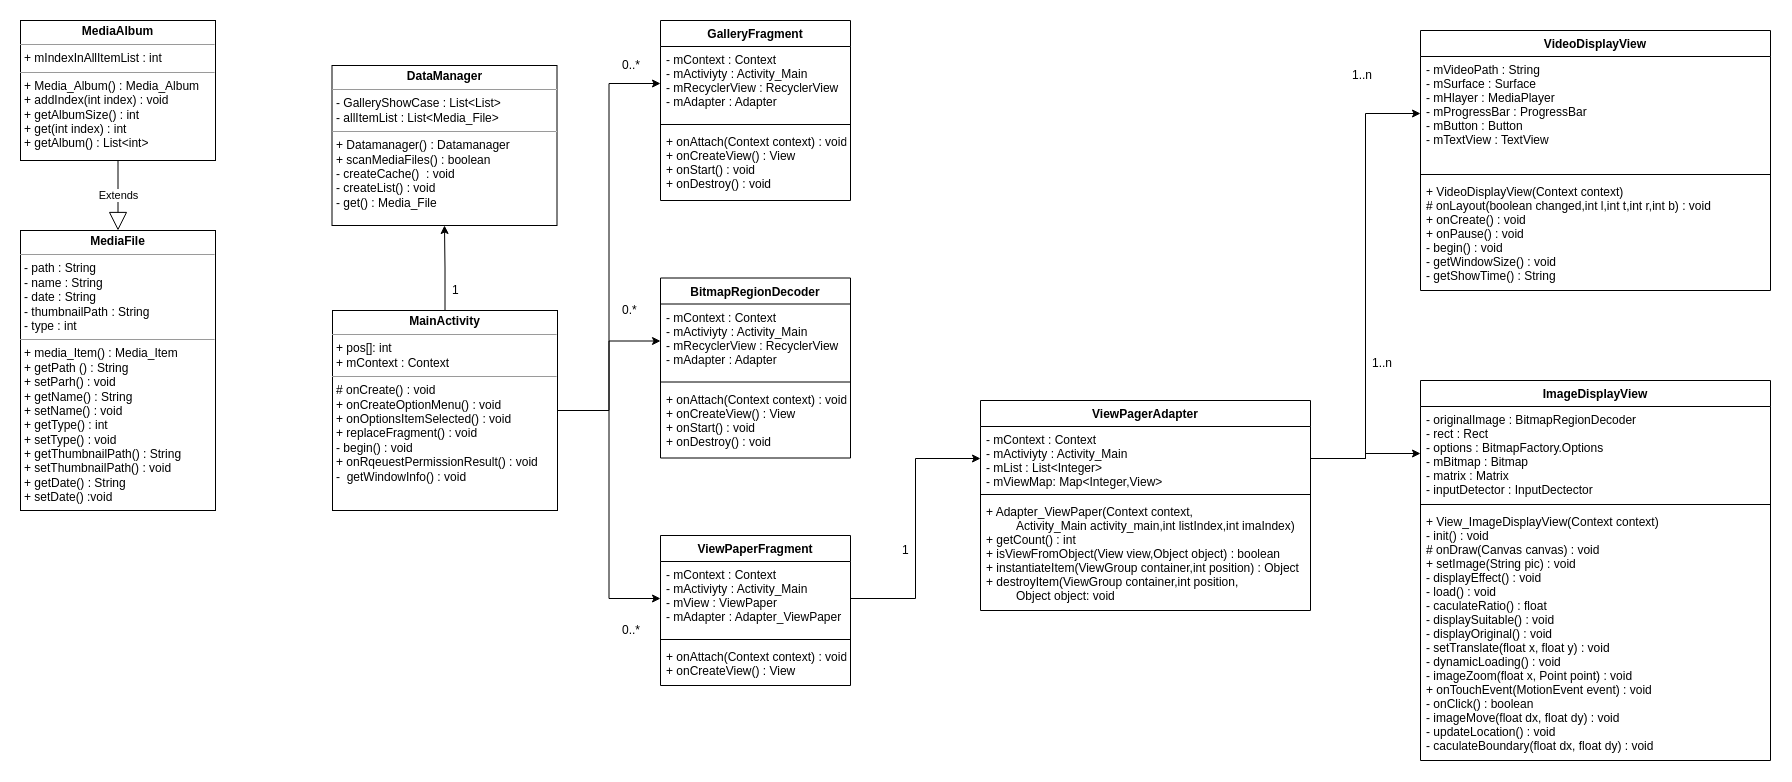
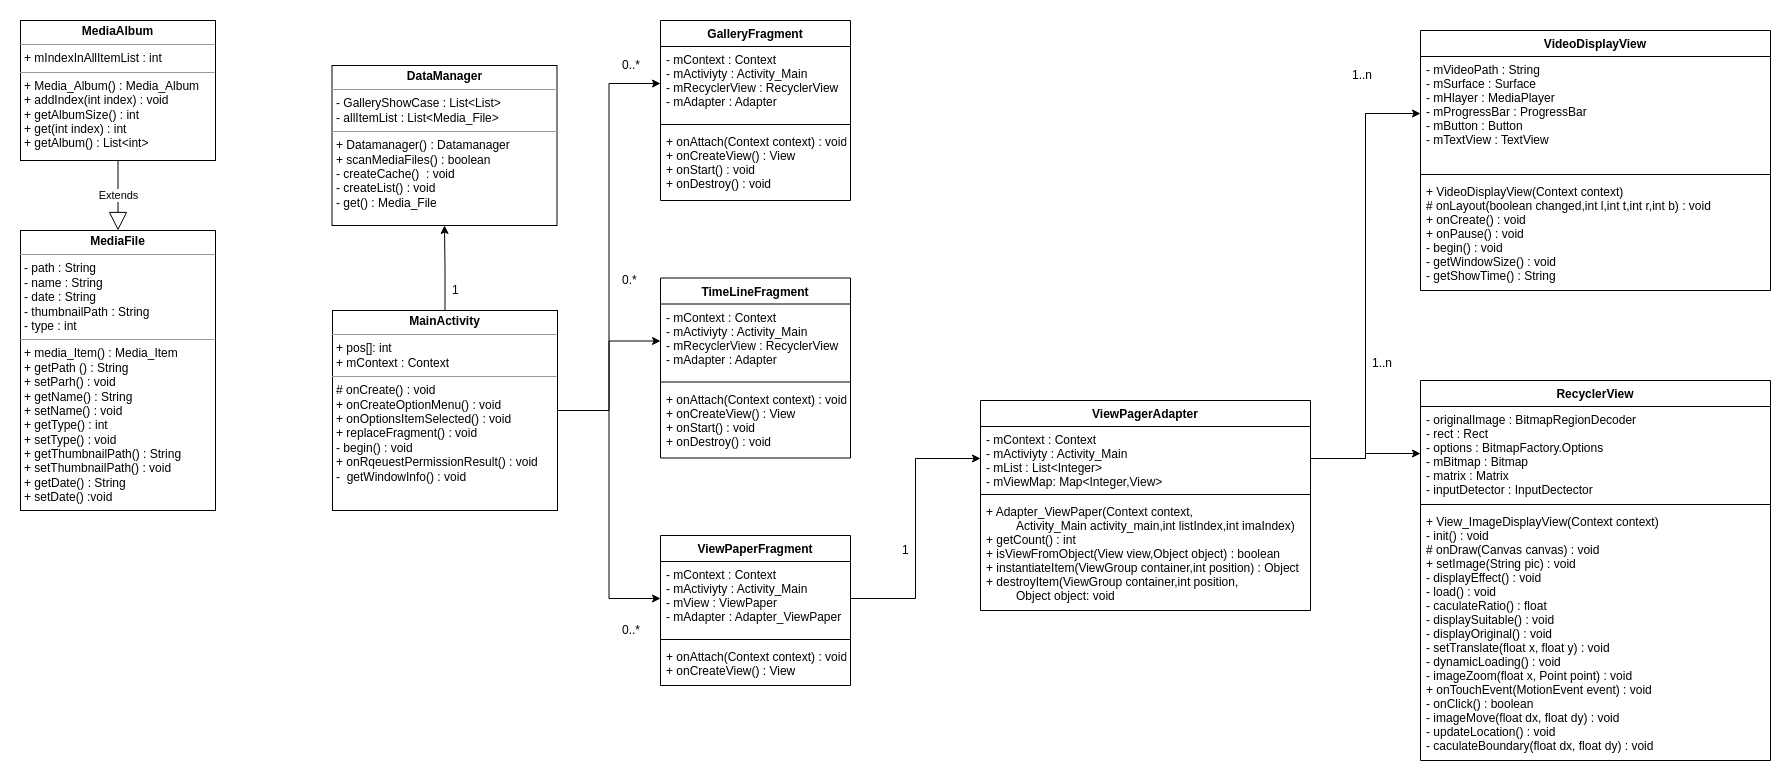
- <mxCell id="40" value="BitmapRegionDecoder" style="swimlane;fontStyle=1;align=center;verticalAlign=top;childLayout=stackLayout;horizontal=1;startSize=26;horizontalStack=0;resizeParent=1;resizeParentMax=0;resizeLast=0;collapsible=1;marginBottom=0;gradientColor=none;swimlaneFillColor=none;fillColor=#FFFFFF;" vertex="1" parent="1"><mxGeometry x="660" y="277.5" width="190" height="180" as="geometry" /></mxCell>
+ <mxCell id="40" value="TimeLineFragment" style="swimlane;fontStyle=1;align=center;verticalAlign=top;childLayout=stackLayout;horizontal=1;startSize=26;horizontalStack=0;resizeParent=1;resizeParentMax=0;resizeLast=0;collapsible=1;marginBottom=0;gradientColor=none;swimlaneFillColor=none;fillColor=#FFFFFF;" vertex="1" parent="1"><mxGeometry x="660" y="277.5" width="190" height="180" as="geometry" /></mxCell>
- <mxCell id="44" value="0.*" style="text;html=1;resizable=0;points=[];autosize=1;align=left;verticalAlign=top;spacingTop=-4;" vertex="1" parent="1"><mxGeometry x="620" y="300" width="30" height="20" as="geometry" /></mxCell>
+ <mxCell id="44" value="0.*" style="text;html=1;resizable=0;points=[];autosize=1;align=left;verticalAlign=top;spacingTop=-4;" vertex="1" parent="1"><mxGeometry x="620" y="270" width="30" height="20" as="geometry" /></mxCell>
- <mxCell id="14" value="ImageDisplayView" style="swimlane;fontStyle=1;align=center;verticalAlign=top;childLayout=stackLayout;horizontal=1;startSize=26;horizontalStack=0;resizeParent=1;resizeParentMax=0;resizeLast=0;collapsible=1;marginBottom=0;gradientColor=none;swimlaneFillColor=none;fillColor=#FFFFFF;" parent="1" vertex="1"><mxGeometry x="1420" y="380" width="350" height="380" as="geometry" /></mxCell>
+ <mxCell id="14" value="RecyclerView" style="swimlane;fontStyle=1;align=center;verticalAlign=top;childLayout=stackLayout;horizontal=1;startSize=26;horizontalStack=0;resizeParent=1;resizeParentMax=0;resizeLast=0;collapsible=1;marginBottom=0;gradientColor=none;swimlaneFillColor=none;fillColor=#FFFFFF;" parent="1" vertex="1"><mxGeometry x="1420" y="380" width="350" height="380" as="geometry" /></mxCell>
